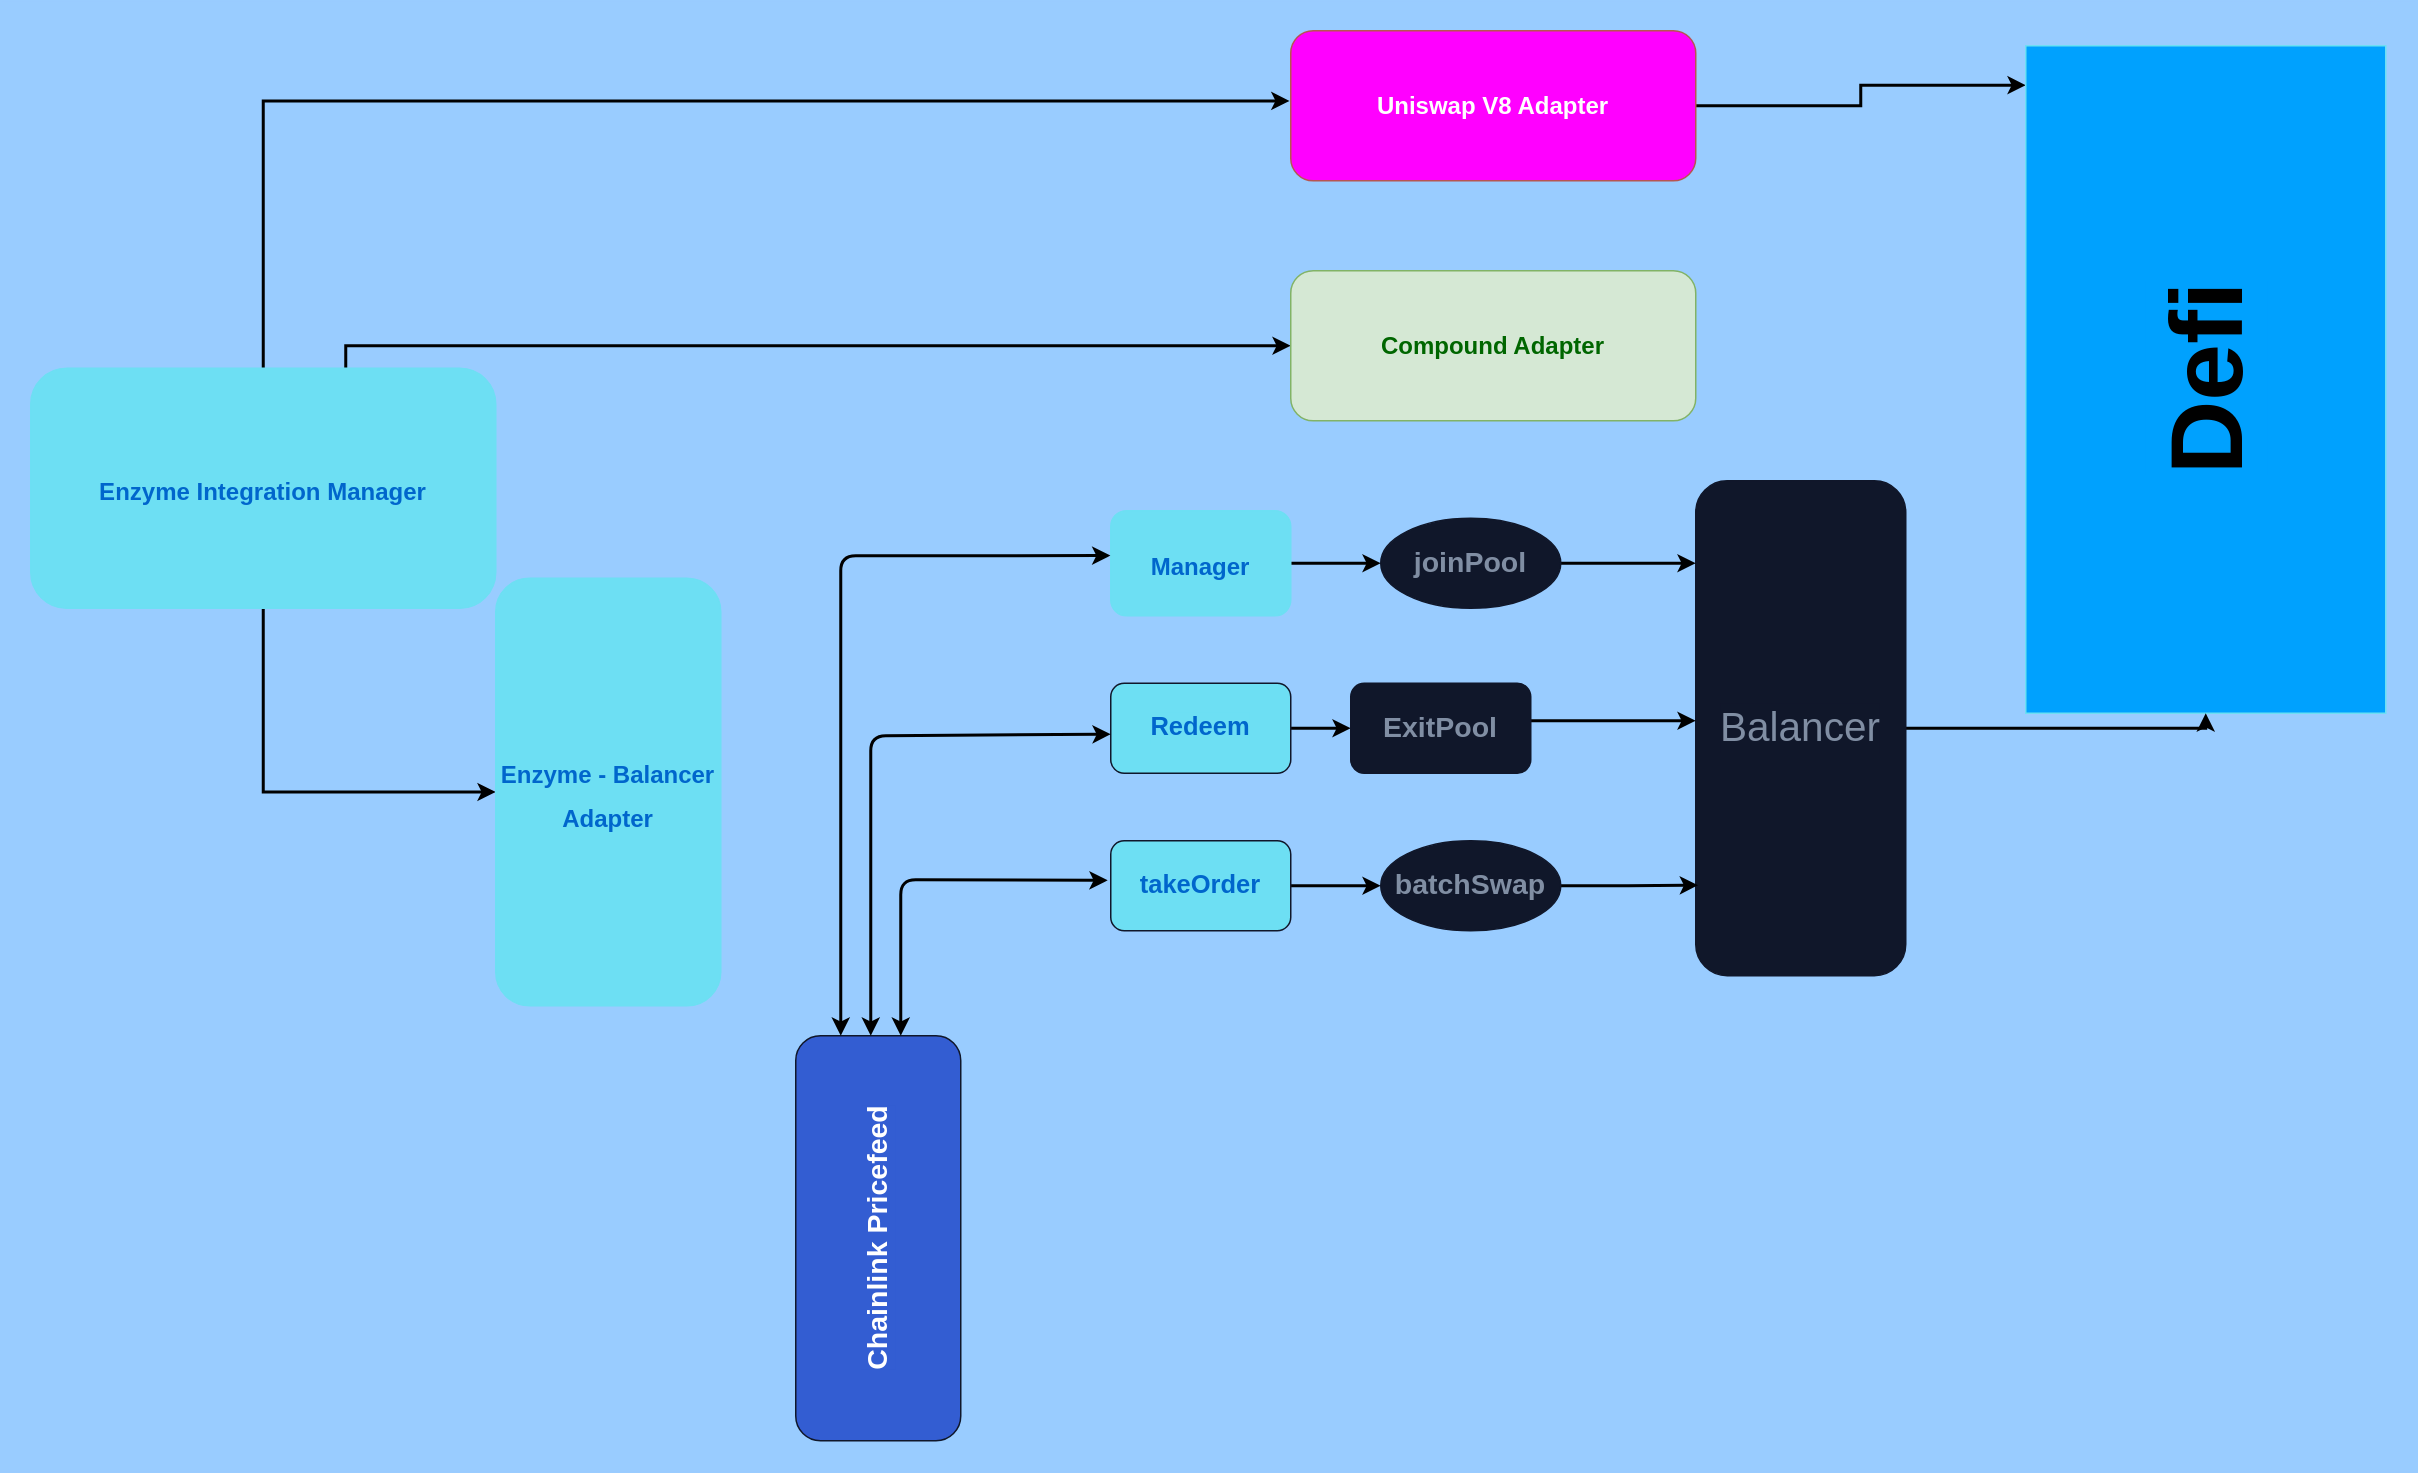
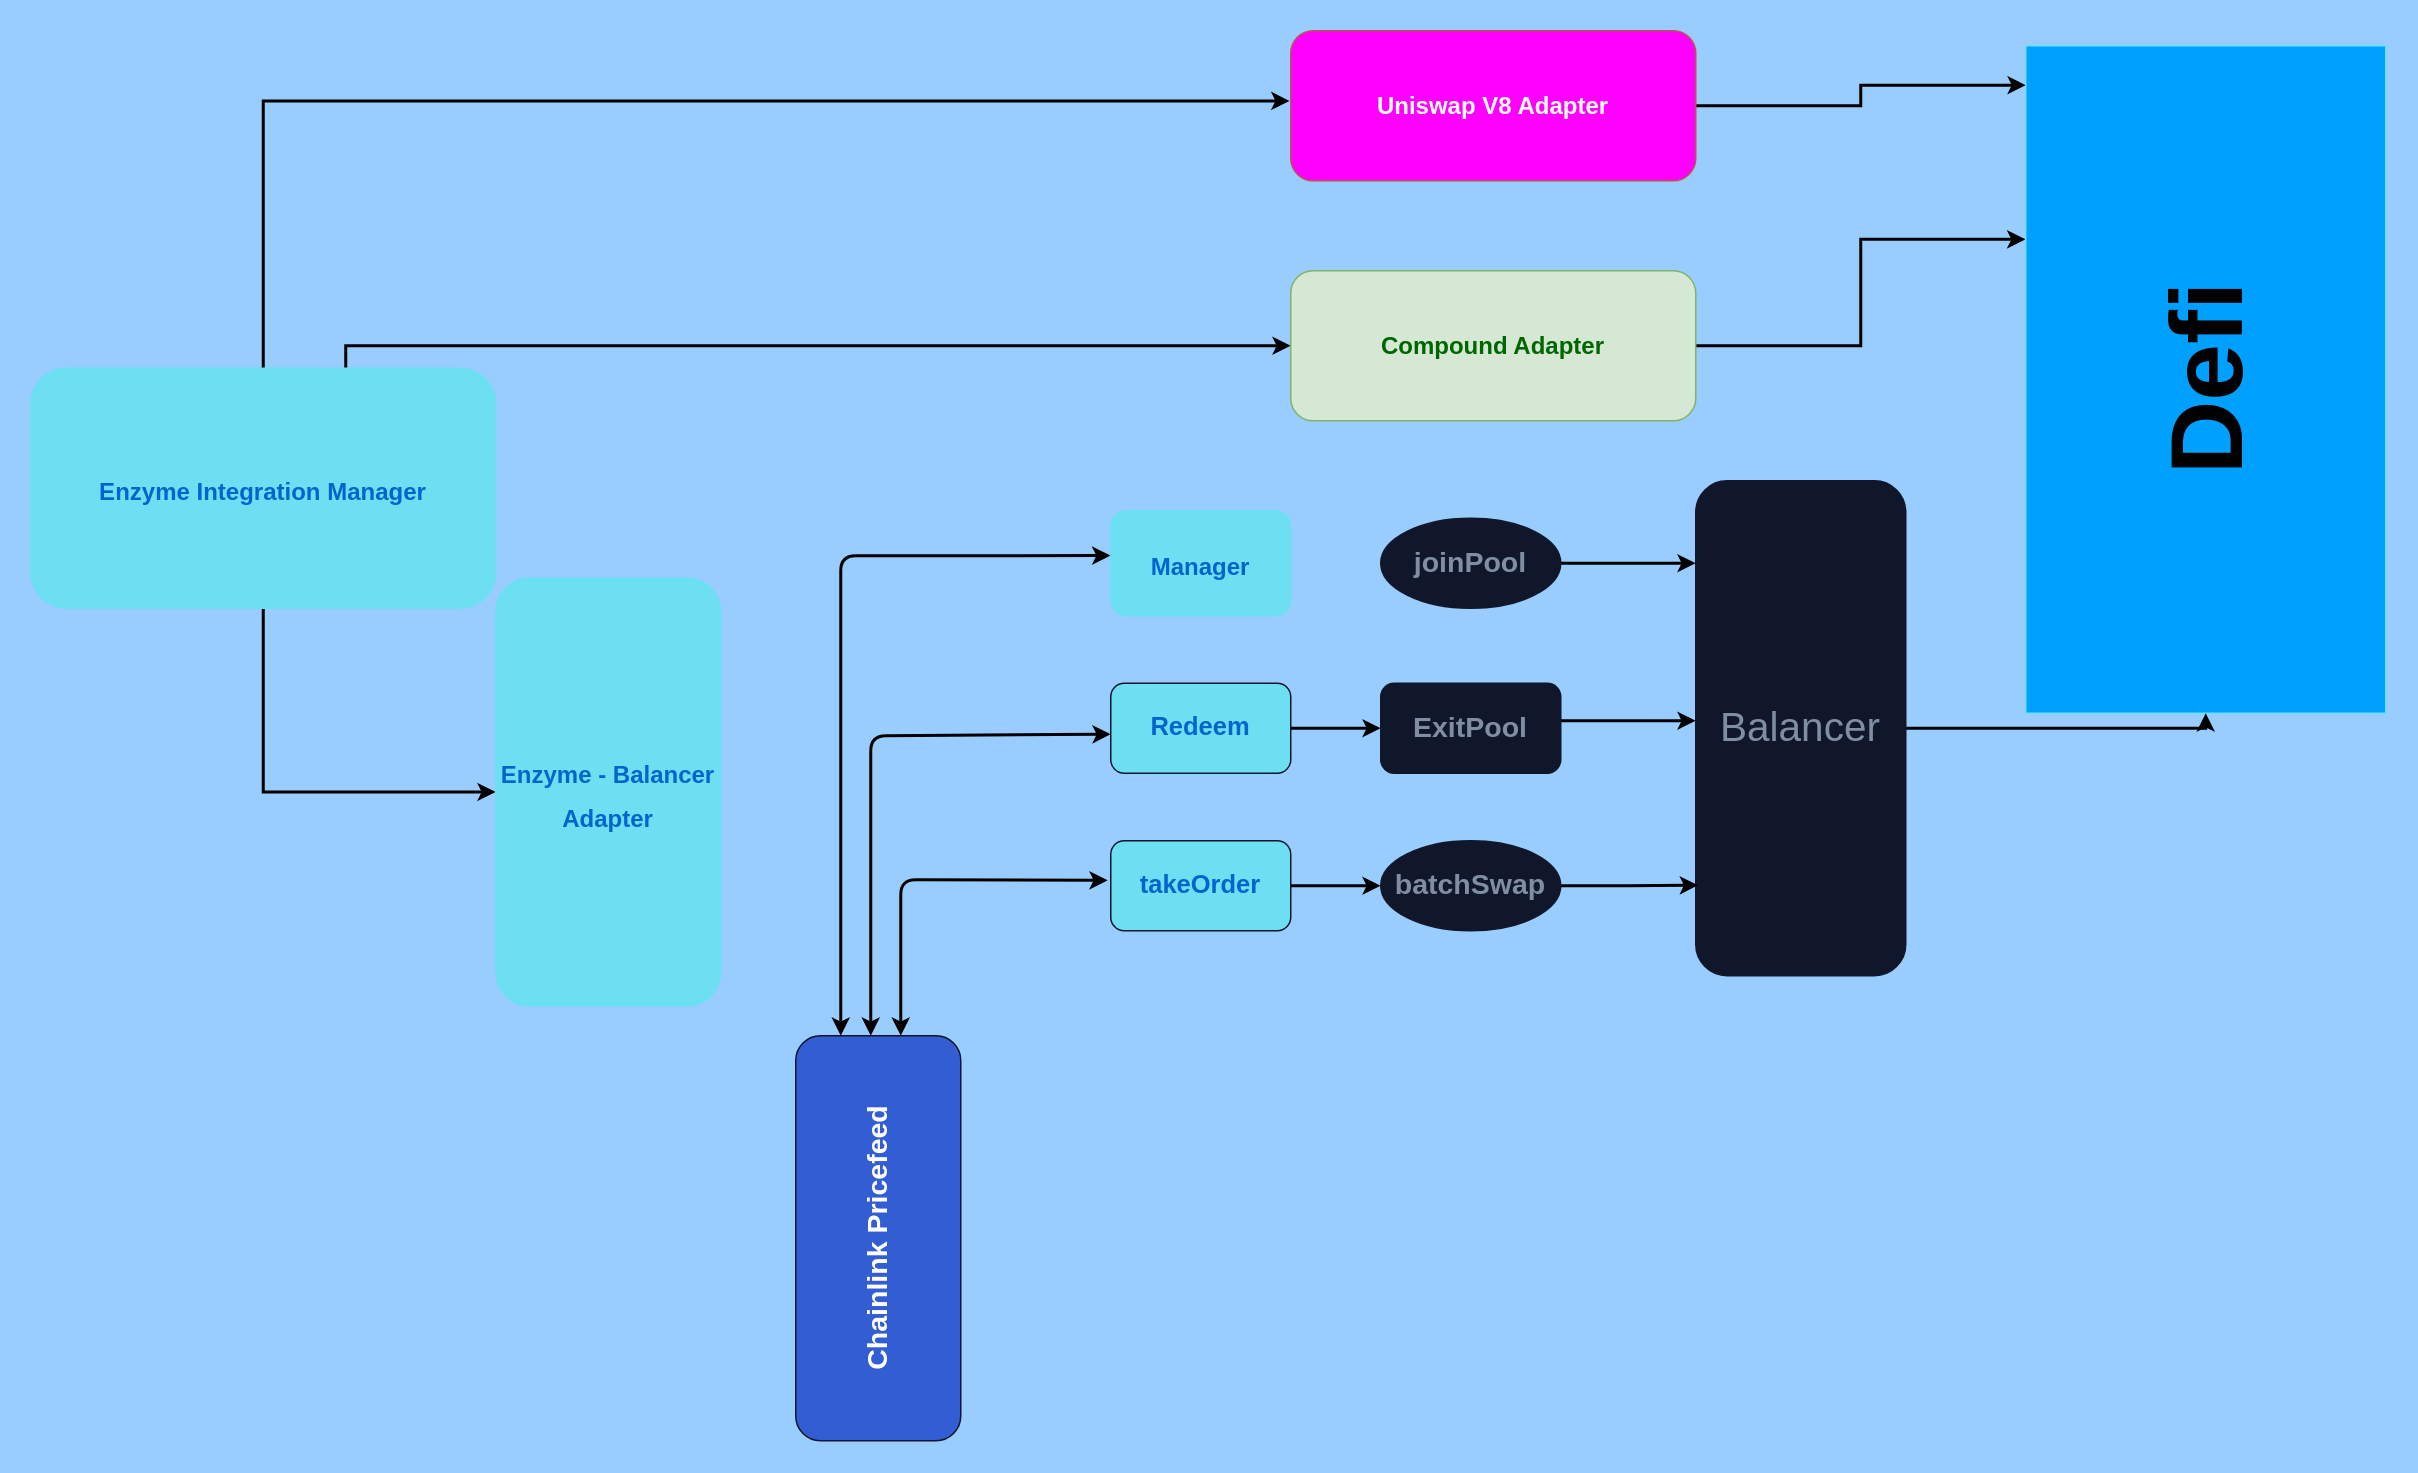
+ <mxCell id="8" style="edgeStyle=orthogonalEdgeStyle;rounded=0;orthogonalLoop=1;jettySize=auto;html=1;entryX=-0.001;entryY=0.29;entryDx=0;entryDy=0;entryPerimeter=0;fontSize=17;fontColor=#808EA3;strokeWidth=2;" edge="1" parent="1" source="9" target="10"><mxGeometry relative="1" as="geometry" /></mxCell>
- <mxCell id="14" value="" style="edgeStyle=orthogonalEdgeStyle;rounded=0;orthogonalLoop=1;jettySize=auto;html=1;fontSize=17;fontColor=#FFFFFF;strokeWidth=2;" edge="1" parent="1" source="15" target="22"><mxGeometry relative="1" as="geometry"><mxPoint x="1120" y="375" as="targetPoint" /><Array as="points" /></mxGeometry></mxCell>
- <mxCell id="24" value="ExitPool" style="rounded=1;whiteSpace=wrap;html=1;labelBackgroundColor=none;fontSize=19;fontColor=#808EA3;strokeColor=#10172A;strokeWidth=1;fillColor=#10172A;gradientColor=none;verticalAlign=middle;fontStyle=1" vertex="1" parent="1"><mxGeometry x="900" y="455" width="120" height="60" as="geometry" /></mxCell>
+ <mxCell id="24" value="ExitPool" style="rounded=1;whiteSpace=wrap;html=1;labelBackgroundColor=none;fontSize=19;fontColor=#808EA3;strokeColor=#10172A;strokeWidth=1;fillColor=#10172A;gradientColor=none;verticalAlign=middle;fontStyle=1" vertex="1" parent="1"><mxGeometry x="920" y="455" width="120" height="60" as="geometry" /></mxCell>
